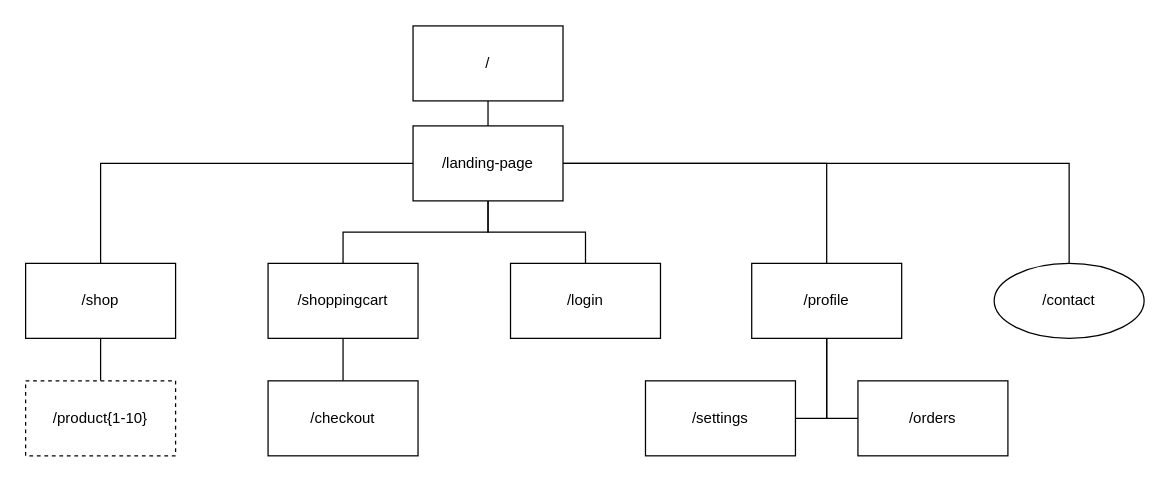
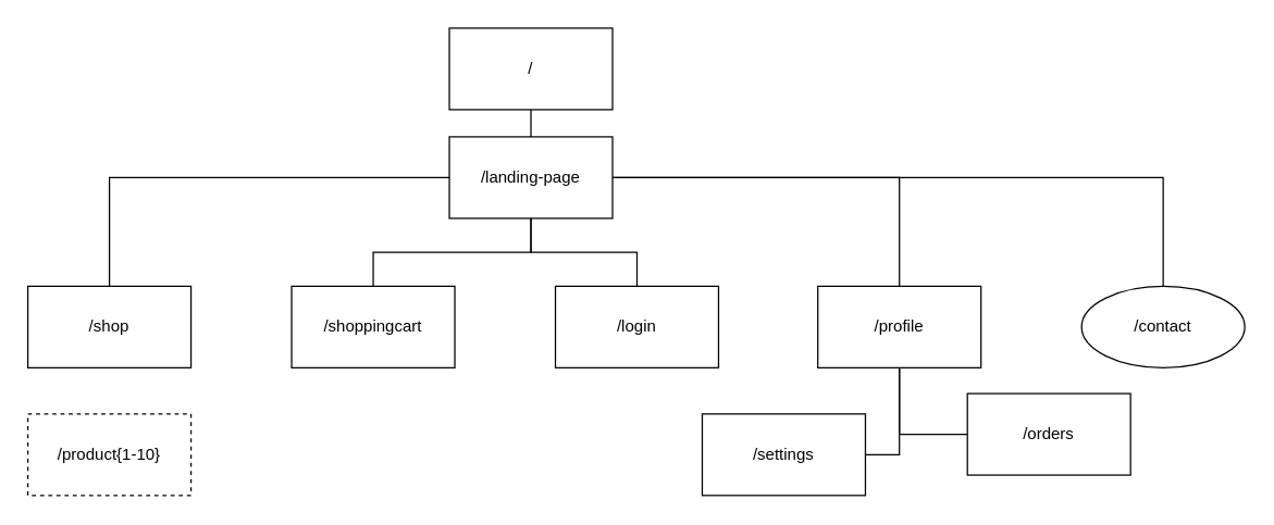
- <mxCell id="10" style="edgeStyle=orthogonalEdgeStyle;rounded=0;orthogonalLoop=1;jettySize=auto;html=1;endArrow=none;endFill=0;" parent="1" source="11" target="15" edge="1"><mxGeometry relative="1" as="geometry" /></mxCell>
- <mxCell id="12" style="edgeStyle=orthogonalEdgeStyle;rounded=0;orthogonalLoop=1;jettySize=auto;html=1;entryX=0.5;entryY=0;entryDx=0;entryDy=0;endArrow=none;endFill=0;" parent="1" source="13" target="16" edge="1"><mxGeometry relative="1" as="geometry" /></mxCell>
- <mxCell id="16" value="/checkout" style="rounded=0;whiteSpace=wrap;html=1;" parent="1" vertex="1"><mxGeometry x="214" y="304" width="120" height="60" as="geometry" /></mxCell>
- <mxCell id="14" value="/orders" style="rounded=0;whiteSpace=wrap;html=1;" parent="1" vertex="1"><mxGeometry x="686" y="304" width="120" height="60" as="geometry" /></mxCell>
+ <mxCell id="14" value="/orders" style="rounded=0;whiteSpace=wrap;html=1;" parent="1" vertex="1"><mxGeometry x="711" y="289" width="120" height="60" as="geometry" /></mxCell>
